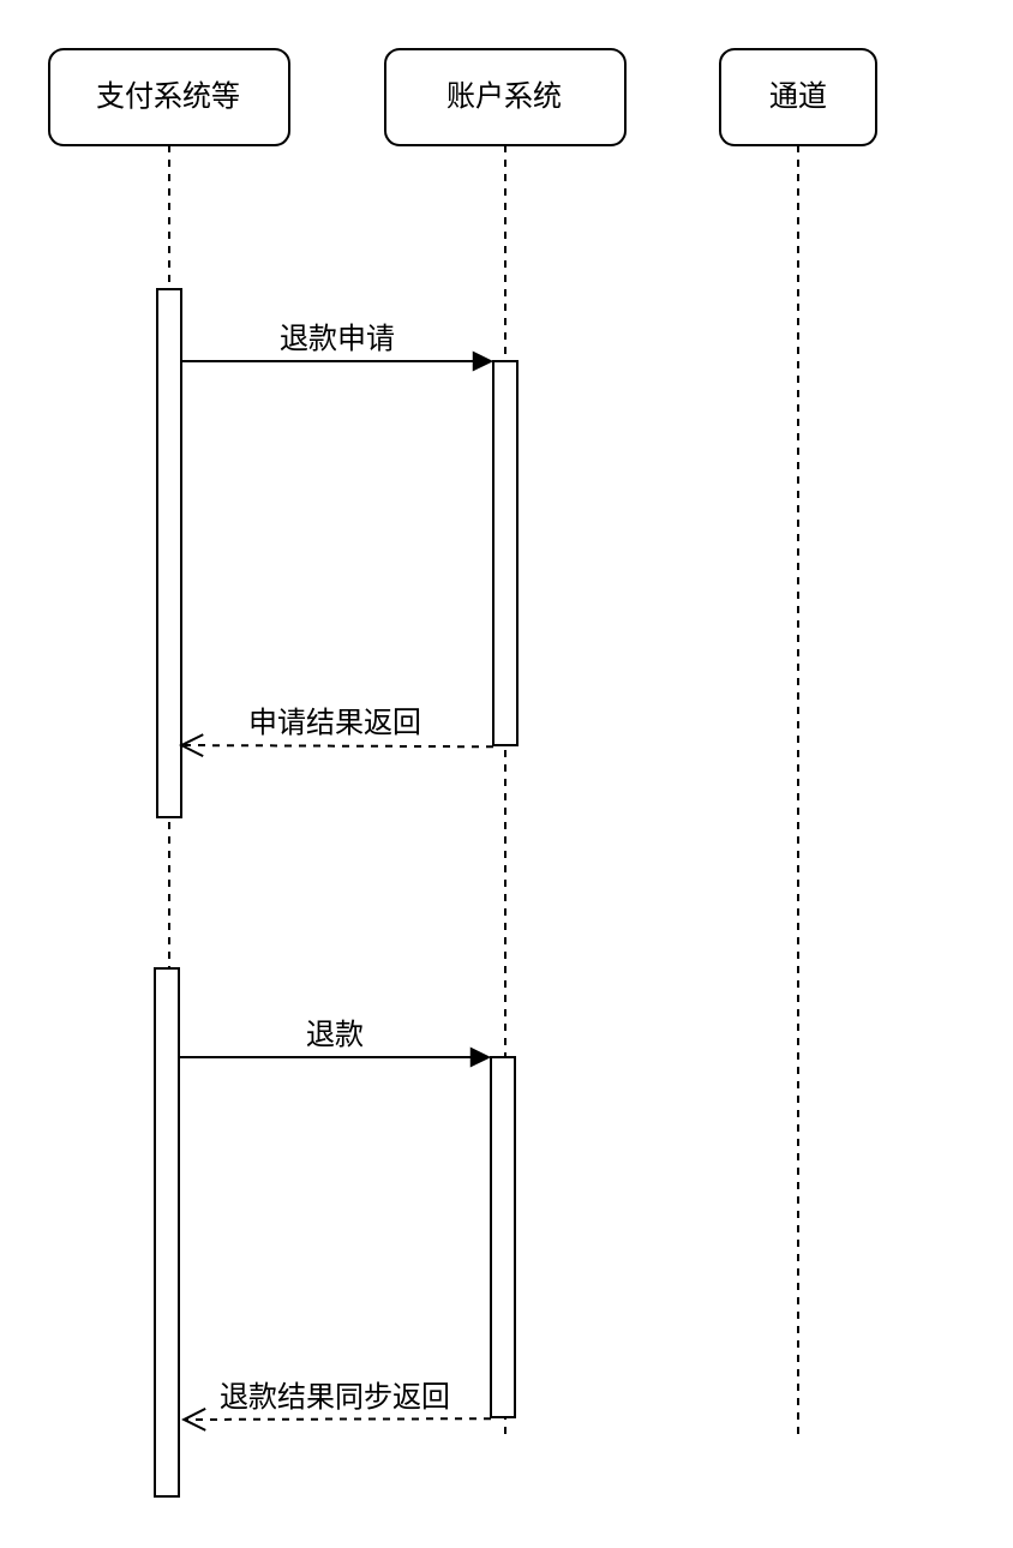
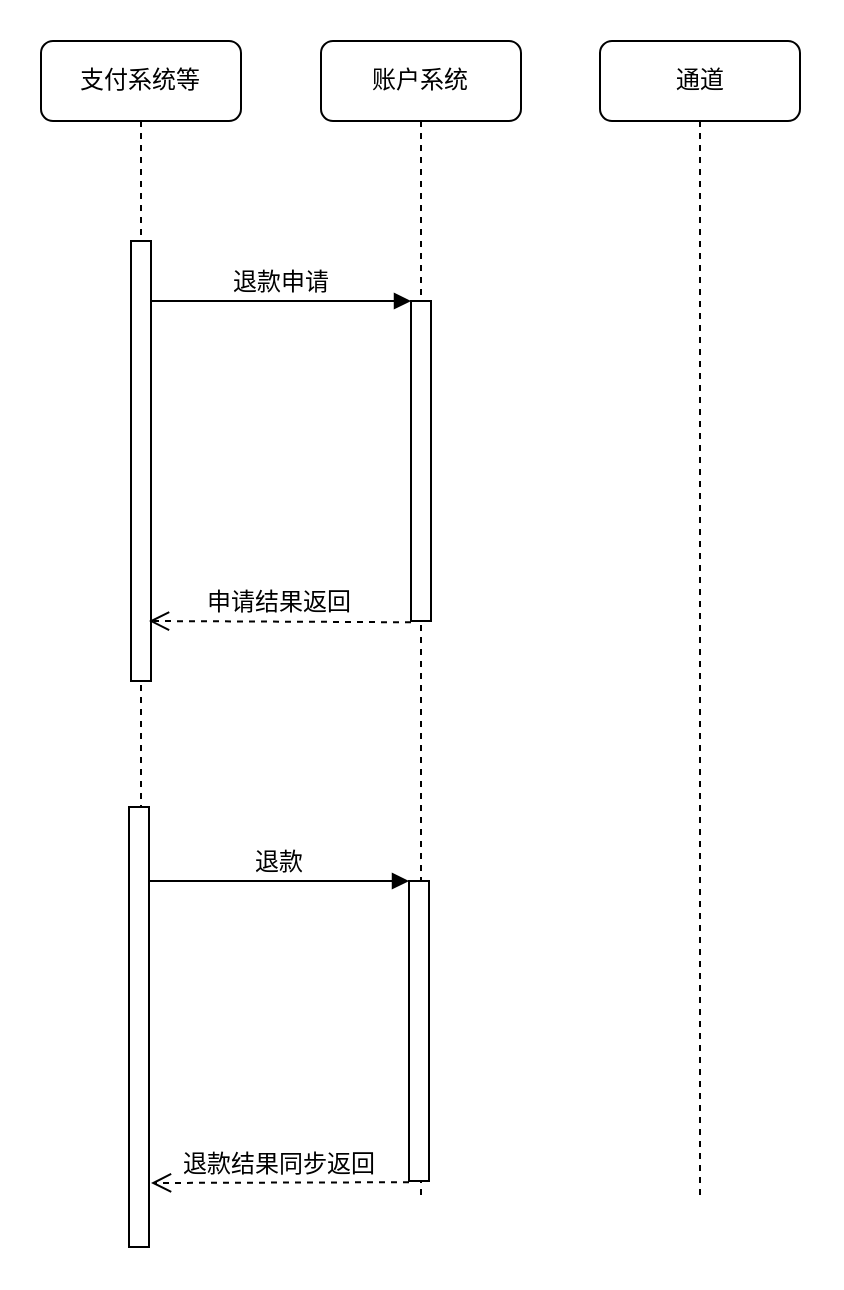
- <mxCell id="4" value="通道" style="shape=umlLifeline;perimeter=lifelinePerimeter;whiteSpace=wrap;html=1;container=1;collapsible=0;recursiveResize=0;outlineConnect=0;rounded=1;shadow=0;comic=0;labelBackgroundColor=none;strokeColor=#000000;strokeWidth=1;fillColor=#FFFFFF;fontFamily=Verdana;fontSize=12;fontColor=#000000;align=center;" parent="1" vertex="1"><mxGeometry x="299.5" y="20" width="65" height="580" as="geometry" /></mxCell>
+ <mxCell id="4" value="通道" style="shape=umlLifeline;perimeter=lifelinePerimeter;whiteSpace=wrap;html=1;container=1;collapsible=0;recursiveResize=0;outlineConnect=0;rounded=1;shadow=0;comic=0;labelBackgroundColor=none;strokeColor=#000000;strokeWidth=1;fillColor=#FFFFFF;fontFamily=Verdana;fontSize=12;fontColor=#000000;align=center;" parent="1" vertex="1"><mxGeometry x="299.5" y="20" width="100" height="580" as="geometry" /></mxCell>
